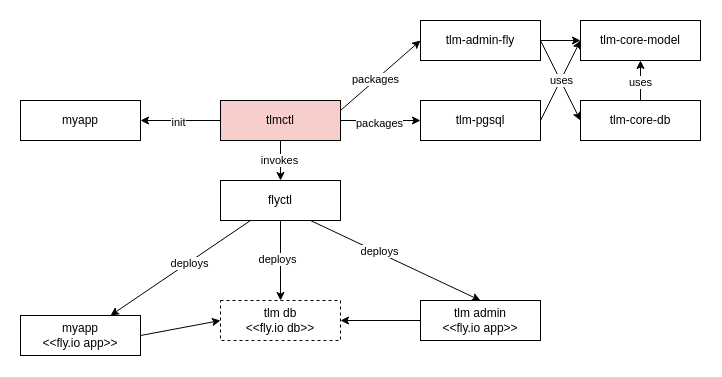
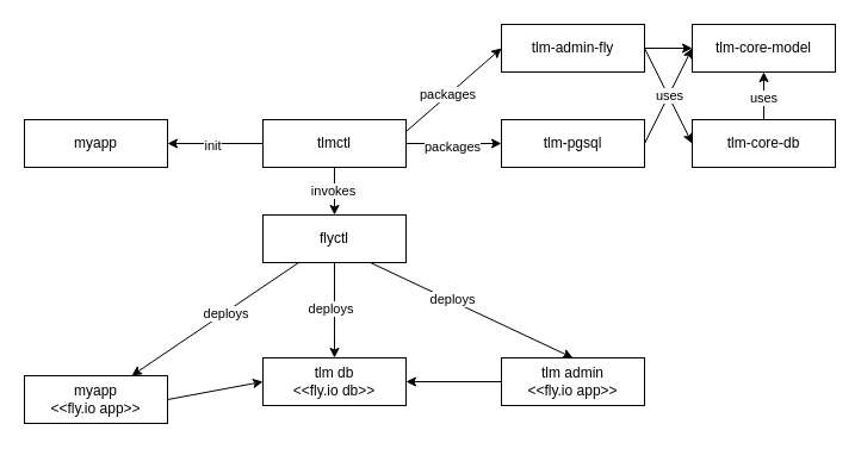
- <mxCell id="21" value="tlmctl" style="rounded=0;whiteSpace=wrap;html=1;fillColor=#f8cecc;" parent="1" vertex="1"><mxGeometry x="220" y="100" width="120" height="40" as="geometry" /></mxCell>
+ <mxCell id="21" value="tlmctl" style="rounded=0;whiteSpace=wrap;html=1;" parent="1" vertex="1"><mxGeometry x="220" y="100" width="120" height="40" as="geometry" /></mxCell>
- <mxCell id="5" value="tlm db&lt;br&gt;&amp;lt;&amp;lt;fly.io db&amp;gt;&amp;gt;" style="rounded=0;whiteSpace=wrap;html=1;dashed=1;" parent="1" vertex="1"><mxGeometry x="220" y="300" width="120" height="40" as="geometry" /></mxCell>
+ <mxCell id="5" value="tlm db&lt;br&gt;&amp;lt;&amp;lt;fly.io db&amp;gt;&amp;gt;" style="rounded=0;whiteSpace=wrap;html=1;" parent="1" vertex="1"><mxGeometry x="220" y="300" width="120" height="40" as="geometry" /></mxCell>
